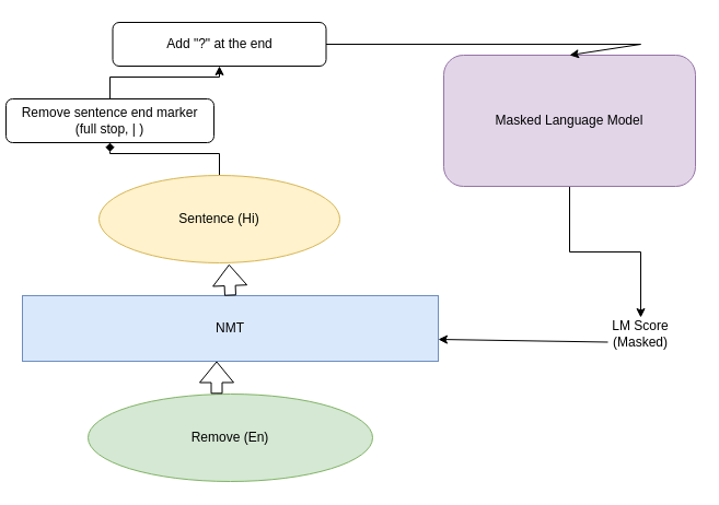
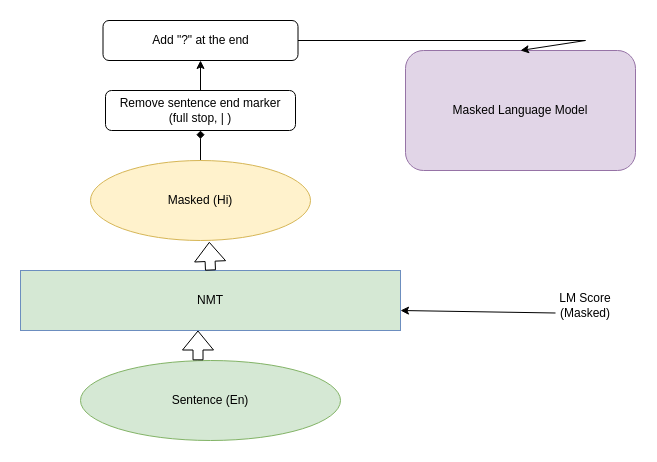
- <mxCell id="13" value="Remove sentence end marker&lt;br&gt;(full stop, | )" style="rounded=1;whiteSpace=wrap;html=1;" vertex="1" parent="1"><mxGeometry x="5" y="90" width="190" height="40" as="geometry" /></mxCell>
+ <mxCell id="13" value="Remove sentence end marker&lt;br&gt;(full stop, | )" style="rounded=1;whiteSpace=wrap;html=1;" vertex="1" parent="1"><mxGeometry x="105" y="90" width="190" height="40" as="geometry" /></mxCell>
- <mxCell id="6" value="Sentence (Hi)" style="ellipse;whiteSpace=wrap;html=1;fillColor=#fff2cc;strokeColor=#d6b656;" parent="1" vertex="1"><mxGeometry x="90" y="160" width="220" height="80" as="geometry" /></mxCell>
+ <mxCell id="6" value="Masked (Hi)" style="ellipse;whiteSpace=wrap;html=1;fillColor=#fff2cc;strokeColor=#d6b656;" parent="1" vertex="1"><mxGeometry x="90" y="160" width="220" height="80" as="geometry" /></mxCell>
- <mxCell id="8" value="" style="edgeStyle=orthogonalEdgeStyle;rounded=0;orthogonalLoop=1;jettySize=auto;html=1;" parent="1" source="9" target="10" edge="1"><mxGeometry relative="1" as="geometry" /></mxCell>
- <mxCell id="2" value="&lt;p style=&quot;line-height: 2.6;&quot;&gt;NMT&lt;/p&gt;" style="rounded=0;whiteSpace=wrap;html=1;fillColor=#dae8fc;strokeColor=#6c8ebf;" parent="1" vertex="1"><mxGeometry x="20" y="270" width="380" height="60" as="geometry" /></mxCell>
+ <mxCell id="2" value="&lt;p style=&quot;line-height: 2.6;&quot;&gt;NMT&lt;/p&gt;" style="rounded=0;whiteSpace=wrap;html=1;fillColor=#d5e8d4;strokeColor=#6c8ebf;" parent="1" vertex="1"><mxGeometry x="20" y="270" width="380" height="60" as="geometry" /></mxCell>
- <mxCell id="3" value="Remove (En)" style="ellipse;whiteSpace=wrap;html=1;fillColor=#d5e8d4;strokeColor=#82b366;" parent="1" vertex="1"><mxGeometry x="80" y="360" width="260" height="80" as="geometry" /></mxCell>
+ <mxCell id="3" value="Sentence (En)" style="ellipse;whiteSpace=wrap;html=1;fillColor=#d5e8d4;strokeColor=#82b366;" parent="1" vertex="1"><mxGeometry x="80" y="360" width="260" height="80" as="geometry" /></mxCell>
